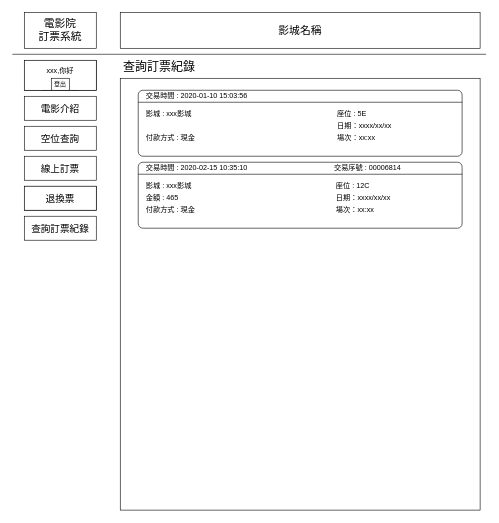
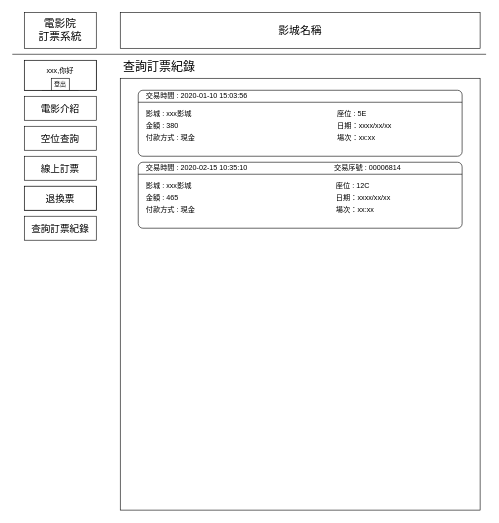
+ <mxCell id="20" value="金額 : 380" style="text;html=1;strokeColor=none;fillColor=none;align=left;verticalAlign=middle;whiteSpace=wrap;rounded=0;" parent="15" vertex="1"><mxGeometry x="11.25" y="50" width="74.25" height="20" as="geometry" /></mxCell>
